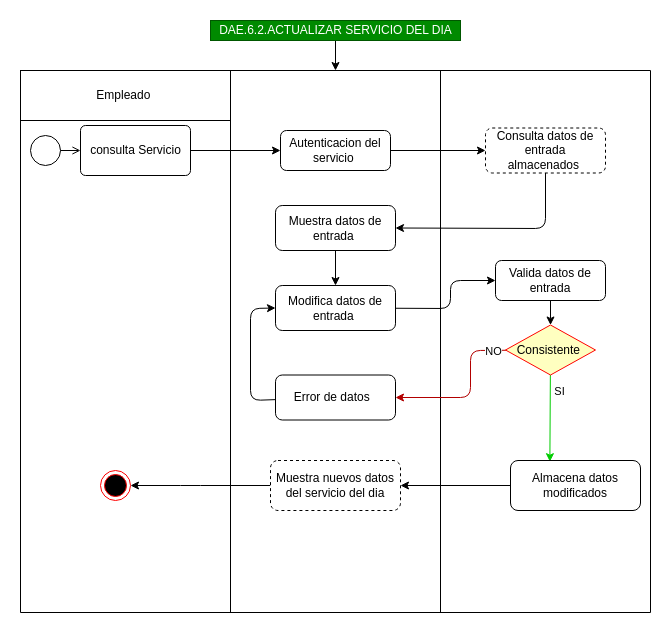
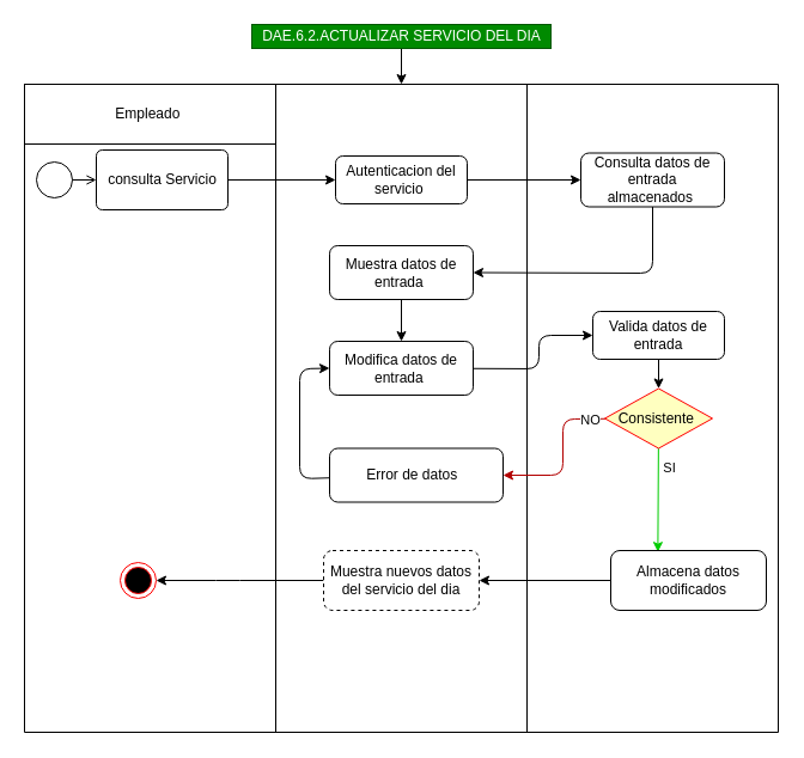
- <mxCell id="25" value="Consulta datos de entrada almacenados&amp;nbsp;" style="whiteSpace=wrap;html=1;fillColor=#FFFFFF;fontColor=#000000;rounded=1;dashed=1;" parent="1" vertex="1"><mxGeometry x="485" y="127.5" width="120" height="45" as="geometry" /></mxCell>
+ <mxCell id="25" value="Consulta datos de entrada almacenados&amp;nbsp;" style="whiteSpace=wrap;html=1;fillColor=#FFFFFF;fontColor=#000000;rounded=1;" parent="1" vertex="1"><mxGeometry x="485" y="127.5" width="120" height="45" as="geometry" /></mxCell>
- <mxCell id="36" value="Error de datos&amp;nbsp;&amp;nbsp;" style="whiteSpace=wrap;html=1;fillColor=#FFFFFF;fontColor=#000000;rounded=1;" parent="1" vertex="1"><mxGeometry x="275" y="374.5" width="120" height="45" as="geometry" /></mxCell>
+ <mxCell id="36" value="Error de datos&amp;nbsp;&amp;nbsp;" style="whiteSpace=wrap;html=1;fillColor=#FFFFFF;fontColor=#000000;rounded=1;" parent="1" vertex="1"><mxGeometry x="275" y="374.5" width="145" height="45" as="geometry" /></mxCell>
